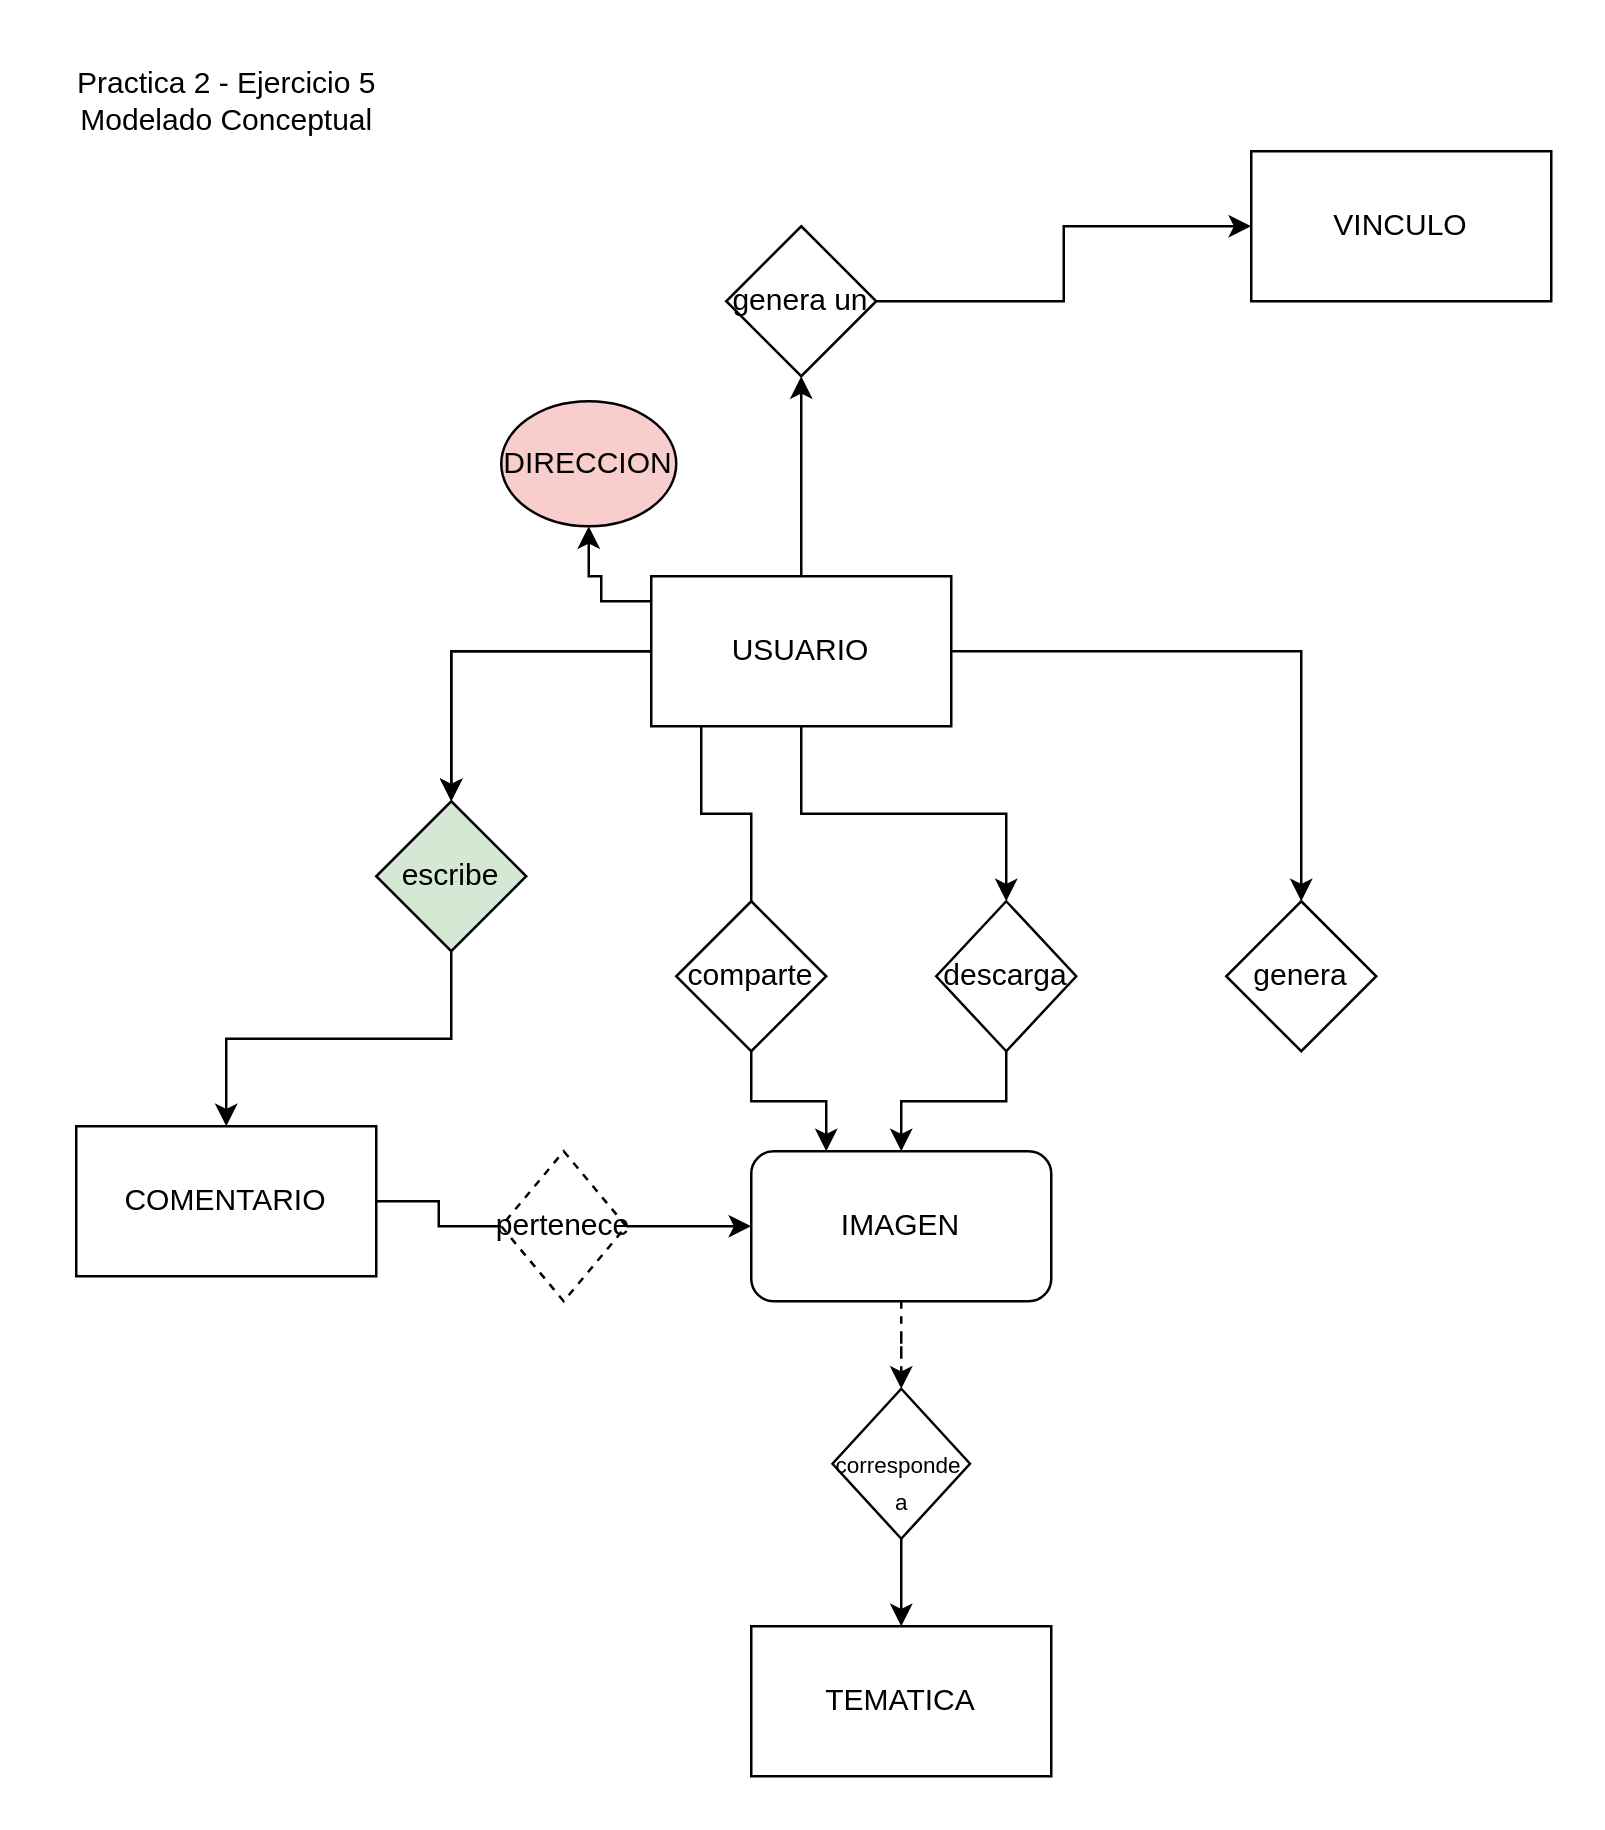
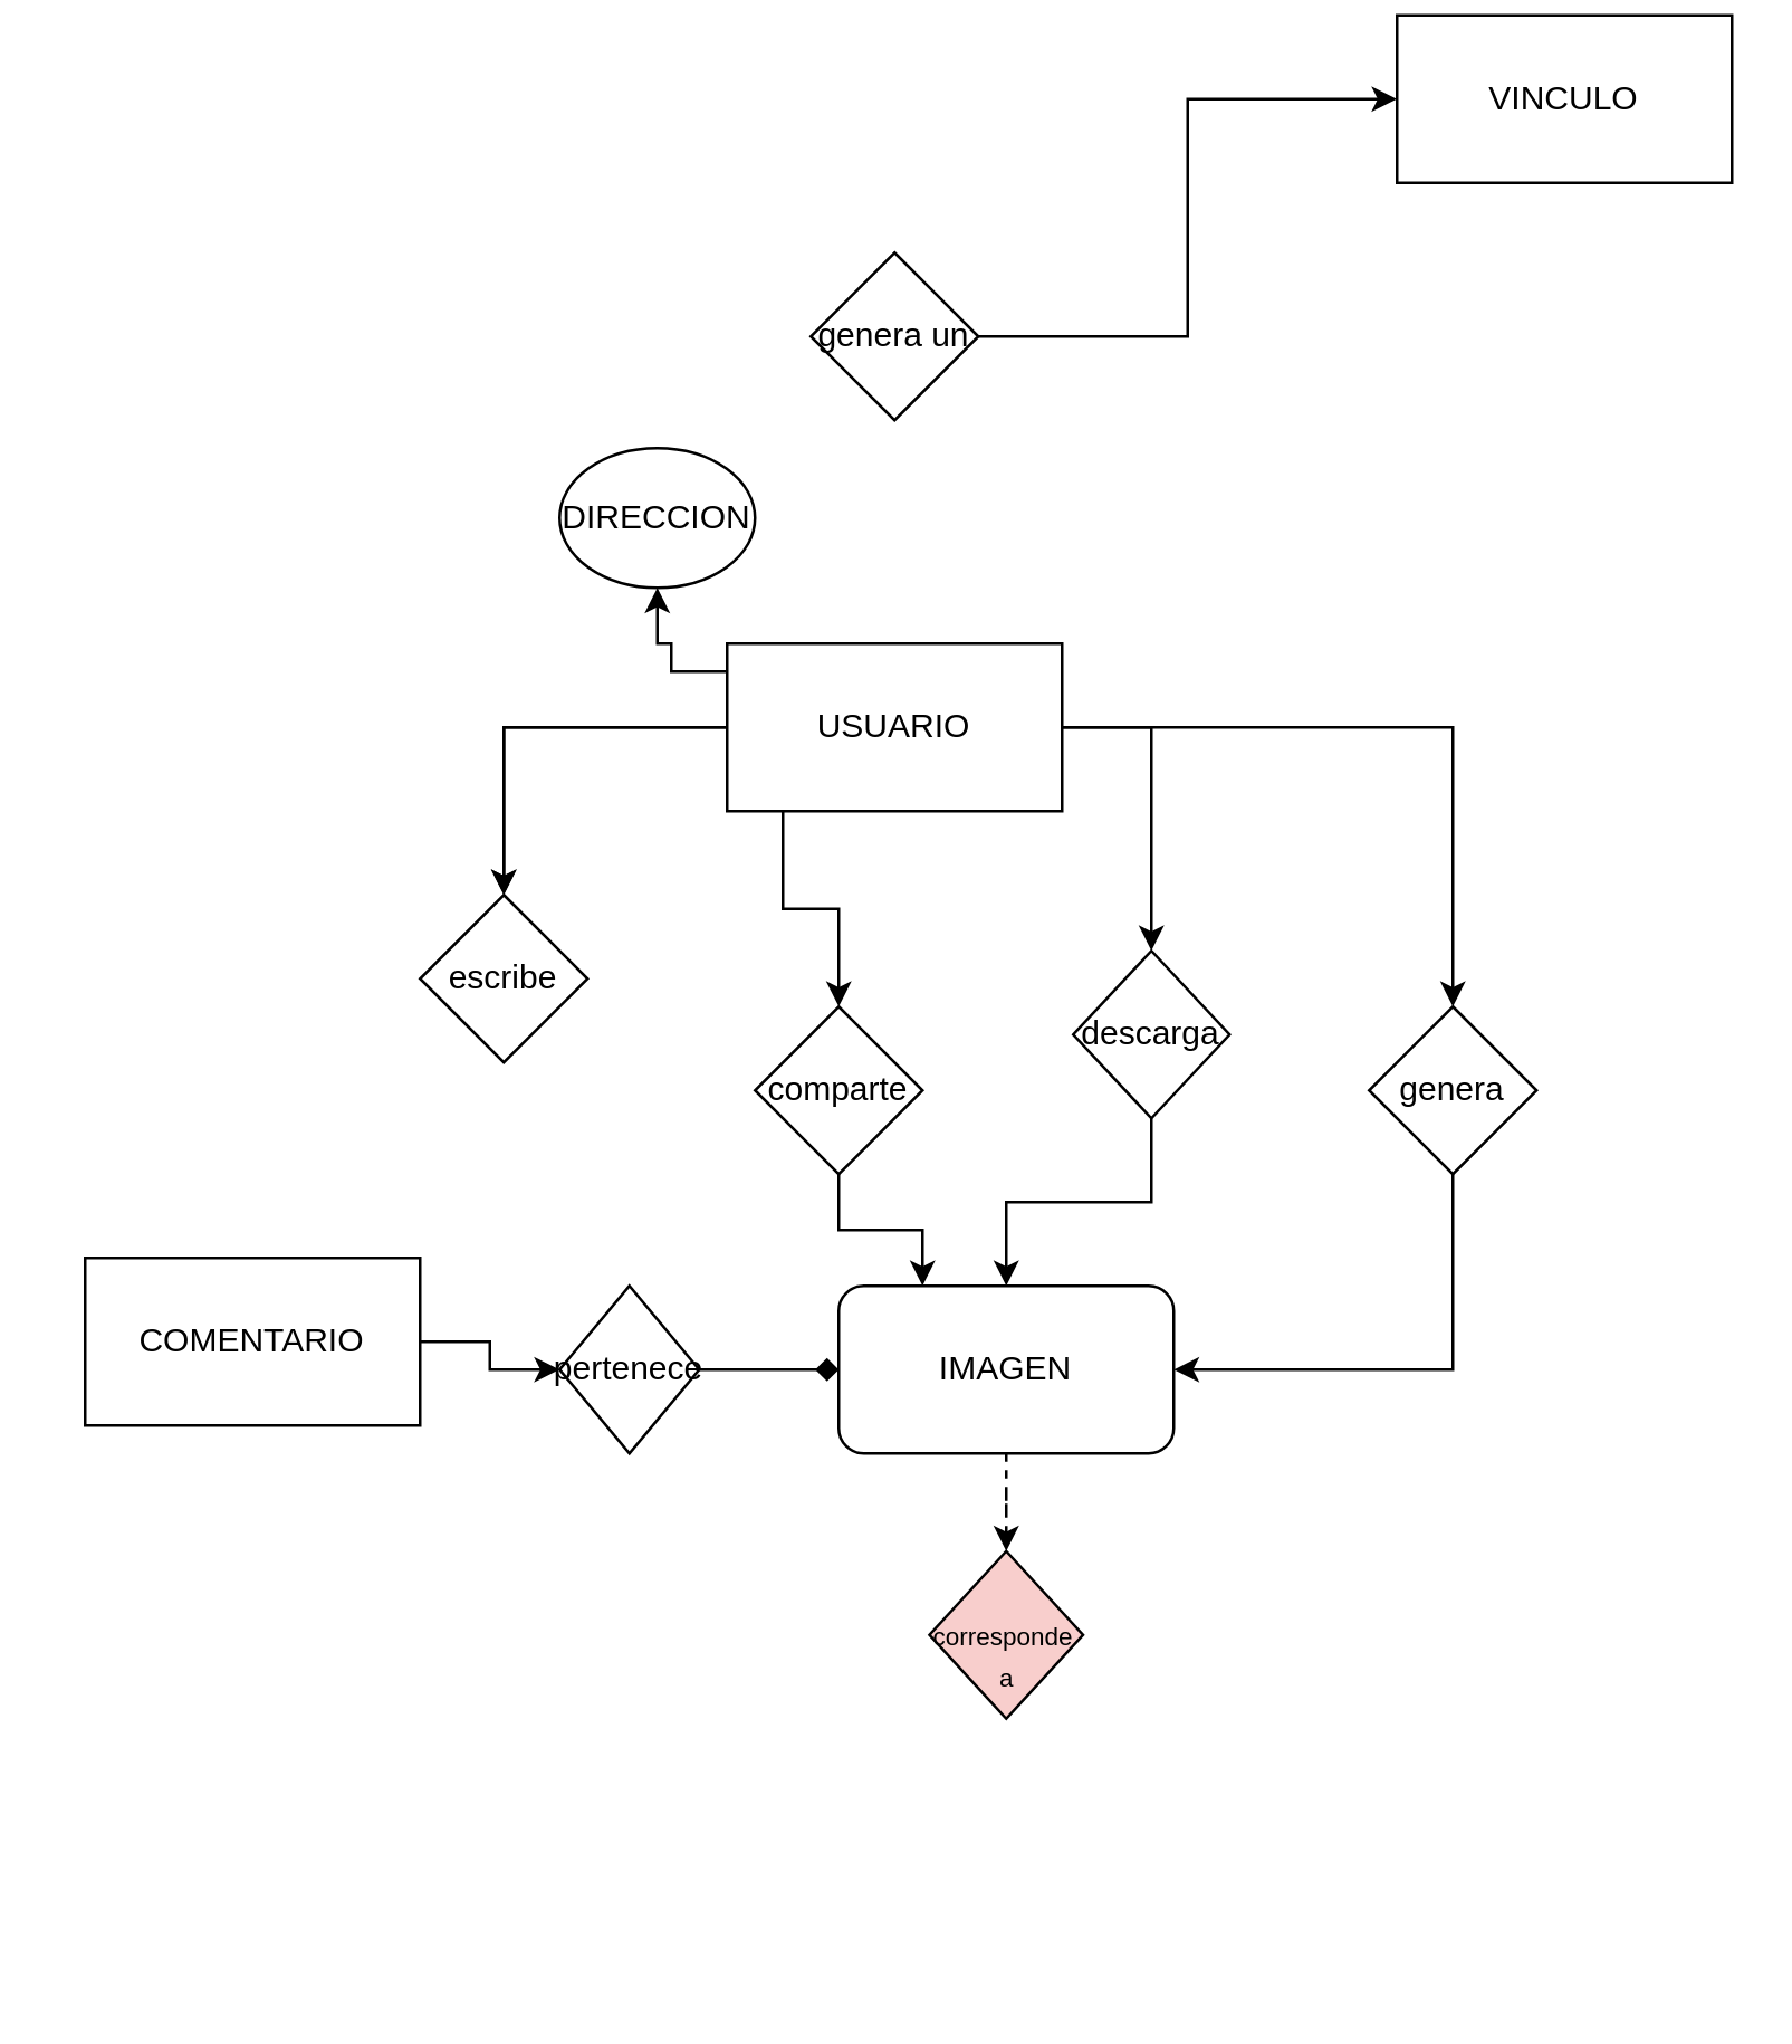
- <mxCell id="27" value="Practica 2 - Ejercicio 5&lt;br&gt;Modelado Conceptual" style="text;html=1;align=center;verticalAlign=middle;resizable=0;points=[];autosize=1;strokeColor=none;fillColor=none;" vertex="1" parent="1"><mxGeometry x="20" y="20" width="140" height="40" as="geometry" /></mxCell>
- <mxCell id="2" value="VINCULO" style="whiteSpace=wrap;html=1;" vertex="1" parent="1"><mxGeometry x="500" y="60" width="120" height="60" as="geometry" /></mxCell>
+ <mxCell id="2" value="VINCULO" style="whiteSpace=wrap;html=1;" vertex="1" parent="1"><mxGeometry x="500" y="5" width="120" height="60" as="geometry" /></mxCell>
- <mxCell id="31" value="DIRECCION" style="ellipse;whiteSpace=wrap;html=1;fillColor=#f8cecc;" vertex="1" parent="1"><mxGeometry x="200" y="160" width="70" height="50" as="geometry" /></mxCell>
+ <mxCell id="31" value="DIRECCION" style="ellipse;whiteSpace=wrap;html=1;" vertex="1" parent="1"><mxGeometry x="200" y="160" width="70" height="50" as="geometry" /></mxCell>
- <mxCell id="6" style="edgeStyle=orthogonalEdgeStyle;rounded=0;orthogonalLoop=1;jettySize=auto;html=1;entryX=0.5;entryY=1;entryDx=0;entryDy=0;" edge="1" parent="1" source="10" target="18"><mxGeometry relative="1" as="geometry" /></mxCell>
- <mxCell id="16" value="escribe" style="rhombus;whiteSpace=wrap;html=1;fillColor=#d5e8d4;" vertex="1" parent="1"><mxGeometry x="150" y="320" width="60" height="60" as="geometry" /></mxCell>
+ <mxCell id="16" value="escribe" style="rhombus;whiteSpace=wrap;html=1;" vertex="1" parent="1"><mxGeometry x="150" y="320" width="60" height="60" as="geometry" /></mxCell>
- <mxCell id="8" style="edgeStyle=orthogonalEdgeStyle;rounded=0;orthogonalLoop=1;jettySize=auto;html=1;entryX=0.5;entryY=0;entryDx=0;entryDy=0;endArrow=none;" edge="1" parent="1" source="10" target="24"><mxGeometry relative="1" as="geometry"><Array as="points"><mxPoint x="280" y="325" /><mxPoint x="300" y="325" /></Array></mxGeometry></mxCell>
+ <mxCell id="8" style="edgeStyle=orthogonalEdgeStyle;rounded=0;orthogonalLoop=1;jettySize=auto;html=1;entryX=0.5;entryY=0;entryDx=0;entryDy=0;" edge="1" parent="1" source="10" target="24"><mxGeometry relative="1" as="geometry"><Array as="points"><mxPoint x="280" y="325" /><mxPoint x="300" y="325" /></Array></mxGeometry></mxCell>
- <mxCell id="22" value="descarga" style="rhombus;whiteSpace=wrap;html=1;" vertex="1" parent="1"><mxGeometry x="374" y="360" width="56" height="60" as="geometry" /></mxCell>
+ <mxCell id="22" value="descarga" style="rhombus;whiteSpace=wrap;html=1;" vertex="1" parent="1"><mxGeometry x="384" y="340" width="56" height="60" as="geometry" /></mxCell>
- <mxCell id="15" value="" style="edgeStyle=orthogonalEdgeStyle;rounded=0;orthogonalLoop=1;jettySize=auto;html=1;" edge="1" parent="1" source="16" target="14"><mxGeometry relative="1" as="geometry" /></mxCell>
- <mxCell id="13" value="" style="edgeStyle=orthogonalEdgeStyle;rounded=0;orthogonalLoop=1;jettySize=auto;html=1;endArrow=none;" edge="1" parent="1" source="14" target="26"><mxGeometry relative="1" as="geometry" /></mxCell>
+ <mxCell id="13" value="" style="edgeStyle=orthogonalEdgeStyle;rounded=0;orthogonalLoop=1;jettySize=auto;html=1;" edge="1" parent="1" source="14" target="26"><mxGeometry relative="1" as="geometry" /></mxCell>
- <mxCell id="26" value="pertenece" style="rhombus;whiteSpace=wrap;html=1;dashed=1;" vertex="1" parent="1"><mxGeometry x="200" y="460" width="50" height="60" as="geometry" /></mxCell>
+ <mxCell id="26" value="pertenece" style="rhombus;whiteSpace=wrap;html=1;" vertex="1" parent="1"><mxGeometry x="200" y="460" width="50" height="60" as="geometry" /></mxCell>
- <mxCell id="25" value="" style="edgeStyle=orthogonalEdgeStyle;rounded=0;orthogonalLoop=1;jettySize=auto;html=1;" edge="1" parent="1" source="26" target="12"><mxGeometry relative="1" as="geometry" /></mxCell>
+ <mxCell id="25" value="" style="edgeStyle=orthogonalEdgeStyle;rounded=0;orthogonalLoop=1;jettySize=auto;html=1;endArrow=diamond;" edge="1" parent="1" source="26" target="12"><mxGeometry relative="1" as="geometry" /></mxCell>
+ <mxCell id="19" style="edgeStyle=orthogonalEdgeStyle;rounded=0;orthogonalLoop=1;jettySize=auto;html=1;entryX=1;entryY=0.5;entryDx=0;entryDy=0;" edge="1" parent="1" source="20" target="12"><mxGeometry relative="1" as="geometry"><Array as="points"><mxPoint x="520" y="490" /></Array></mxGeometry></mxCell>
- <mxCell id="29" value="&lt;div&gt;&lt;font style=&quot;font-size: 9px;&quot;&gt;&lt;br&gt;&lt;/font&gt;&lt;/div&gt;&lt;font style=&quot;font-size: 9px;&quot;&gt;corresponde&amp;nbsp;&lt;br&gt;a&lt;/font&gt;" style="rhombus;whiteSpace=wrap;html=1;" vertex="1" parent="1"><mxGeometry x="332.5" y="555" width="55" height="60" as="geometry" /></mxCell>
+ <mxCell id="29" value="&lt;div&gt;&lt;font style=&quot;font-size: 9px;&quot;&gt;&lt;br&gt;&lt;/font&gt;&lt;/div&gt;&lt;font style=&quot;font-size: 9px;&quot;&gt;corresponde&amp;nbsp;&lt;br&gt;a&lt;/font&gt;" style="rhombus;whiteSpace=wrap;html=1;fillColor=#f8cecc;" vertex="1" parent="1"><mxGeometry x="332.5" y="555" width="55" height="60" as="geometry" /></mxCell>
- <mxCell id="28" value="" style="edgeStyle=orthogonalEdgeStyle;rounded=0;orthogonalLoop=1;jettySize=auto;html=1;" edge="1" parent="1" source="29" target="30"><mxGeometry relative="1" as="geometry" /></mxCell>
- <mxCell id="30" value="TEMATICA" style="whiteSpace=wrap;html=1;" vertex="1" parent="1"><mxGeometry x="300" y="650" width="120" height="60" as="geometry" /></mxCell>
